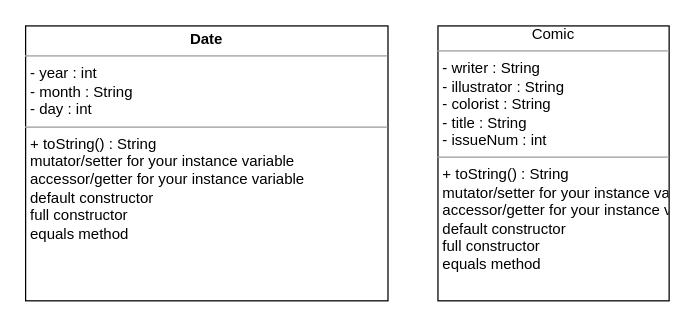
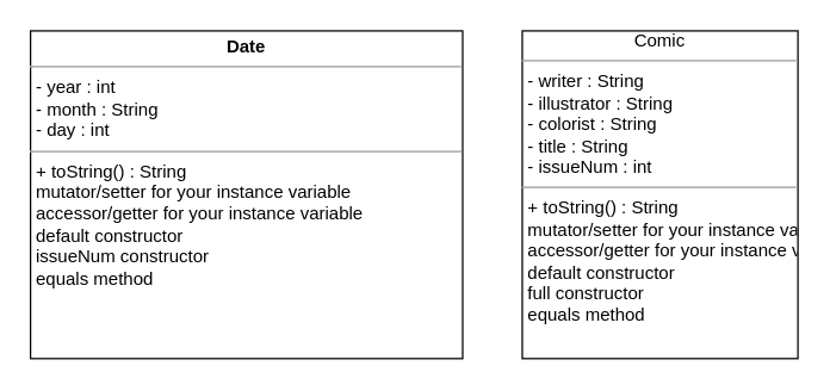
- <mxCell id="2" value="&lt;p style=&quot;margin:0px;margin-top:4px;text-align:center;&quot;&gt;&lt;b&gt;Date&lt;br&gt;&lt;/b&gt;&lt;/p&gt;&lt;hr size=&quot;1&quot;&gt;&lt;p style=&quot;margin:0px;margin-left:4px;&quot;&gt;- year : int&lt;/p&gt;&lt;p style=&quot;margin:0px;margin-left:4px;&quot;&gt;- month : String&lt;/p&gt;&lt;p style=&quot;margin:0px;margin-left:4px;&quot;&gt;- day : int&lt;br&gt;&lt;/p&gt;&lt;hr size=&quot;1&quot;&gt;&lt;p style=&quot;margin:0px;margin-left:4px;&quot;&gt;+ toString() : String&lt;br&gt;mutator/setter for your instance variable&lt;br&gt;accessor/getter for your instance variable&lt;br&gt;default constructor&lt;br&gt;full constructor&lt;/p&gt;&lt;p style=&quot;margin:0px;margin-left:4px;&quot;&gt;equals method&lt;br&gt;&lt;br&gt;&lt;/p&gt;" style="verticalAlign=top;align=left;overflow=fill;fontSize=12;fontFamily=Helvetica;html=1;" vertex="1" parent="1"><mxGeometry x="20" y="20" width="290" height="220" as="geometry" /></mxCell>
+ <mxCell id="2" value="&lt;p style=&quot;margin:0px;margin-top:4px;text-align:center;&quot;&gt;&lt;b&gt;Date&lt;br&gt;&lt;/b&gt;&lt;/p&gt;&lt;hr size=&quot;1&quot;&gt;&lt;p style=&quot;margin:0px;margin-left:4px;&quot;&gt;- year : int&lt;/p&gt;&lt;p style=&quot;margin:0px;margin-left:4px;&quot;&gt;- month : String&lt;/p&gt;&lt;p style=&quot;margin:0px;margin-left:4px;&quot;&gt;- day : int&lt;br&gt;&lt;/p&gt;&lt;hr size=&quot;1&quot;&gt;&lt;p style=&quot;margin:0px;margin-left:4px;&quot;&gt;+ toString() : String&lt;br&gt;mutator/setter for your instance variable&lt;br&gt;accessor/getter for your instance variable&lt;br&gt;default constructor&lt;br&gt;issueNum constructor&lt;/p&gt;&lt;p style=&quot;margin:0px;margin-left:4px;&quot;&gt;equals method&lt;br&gt;&lt;br&gt;&lt;/p&gt;" style="verticalAlign=top;align=left;overflow=fill;fontSize=12;fontFamily=Helvetica;html=1;" vertex="1" parent="1"><mxGeometry x="20" y="20" width="290" height="220" as="geometry" /></mxCell>
